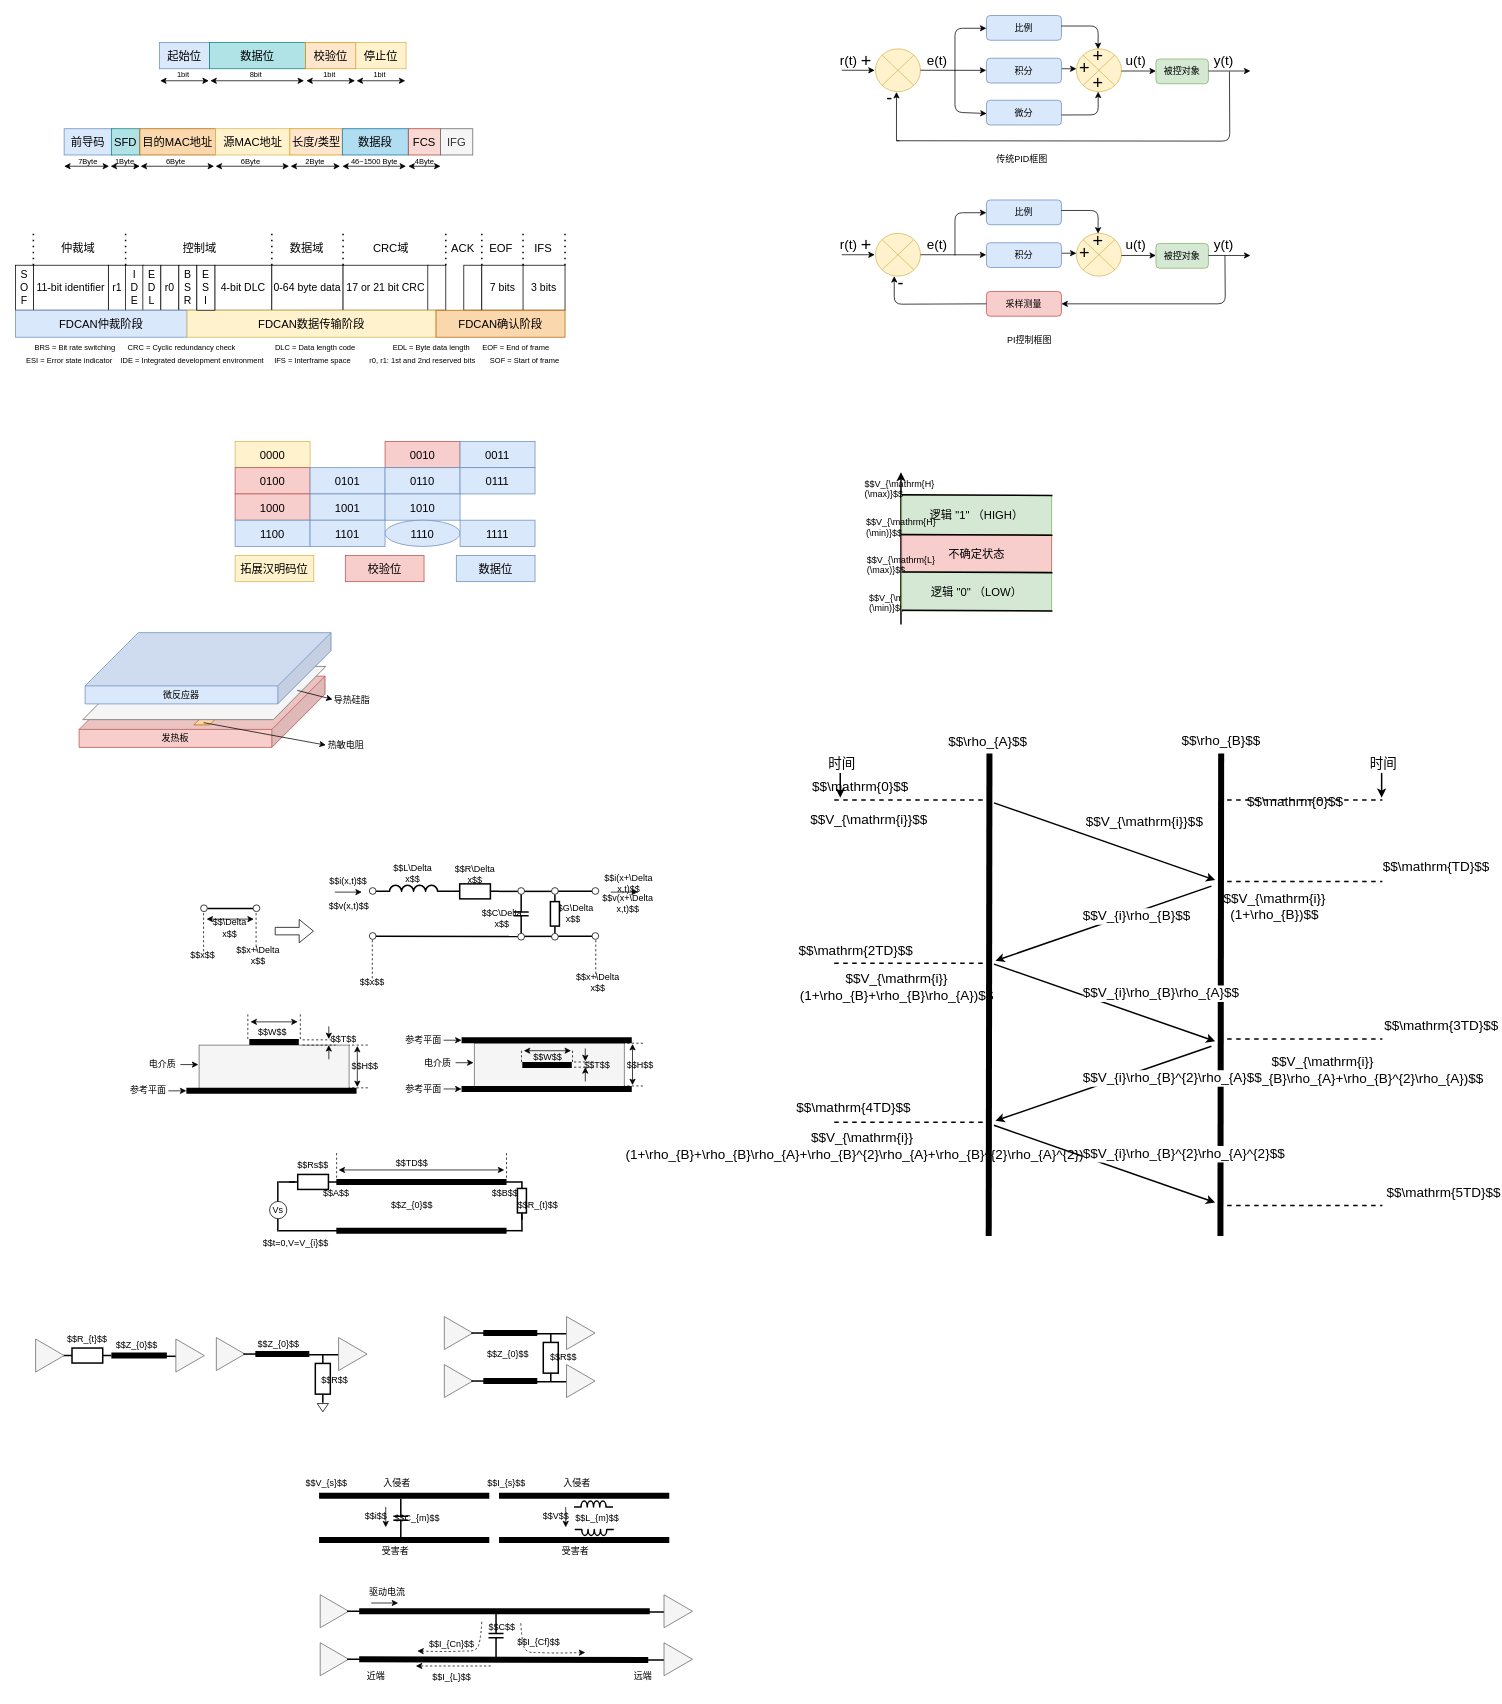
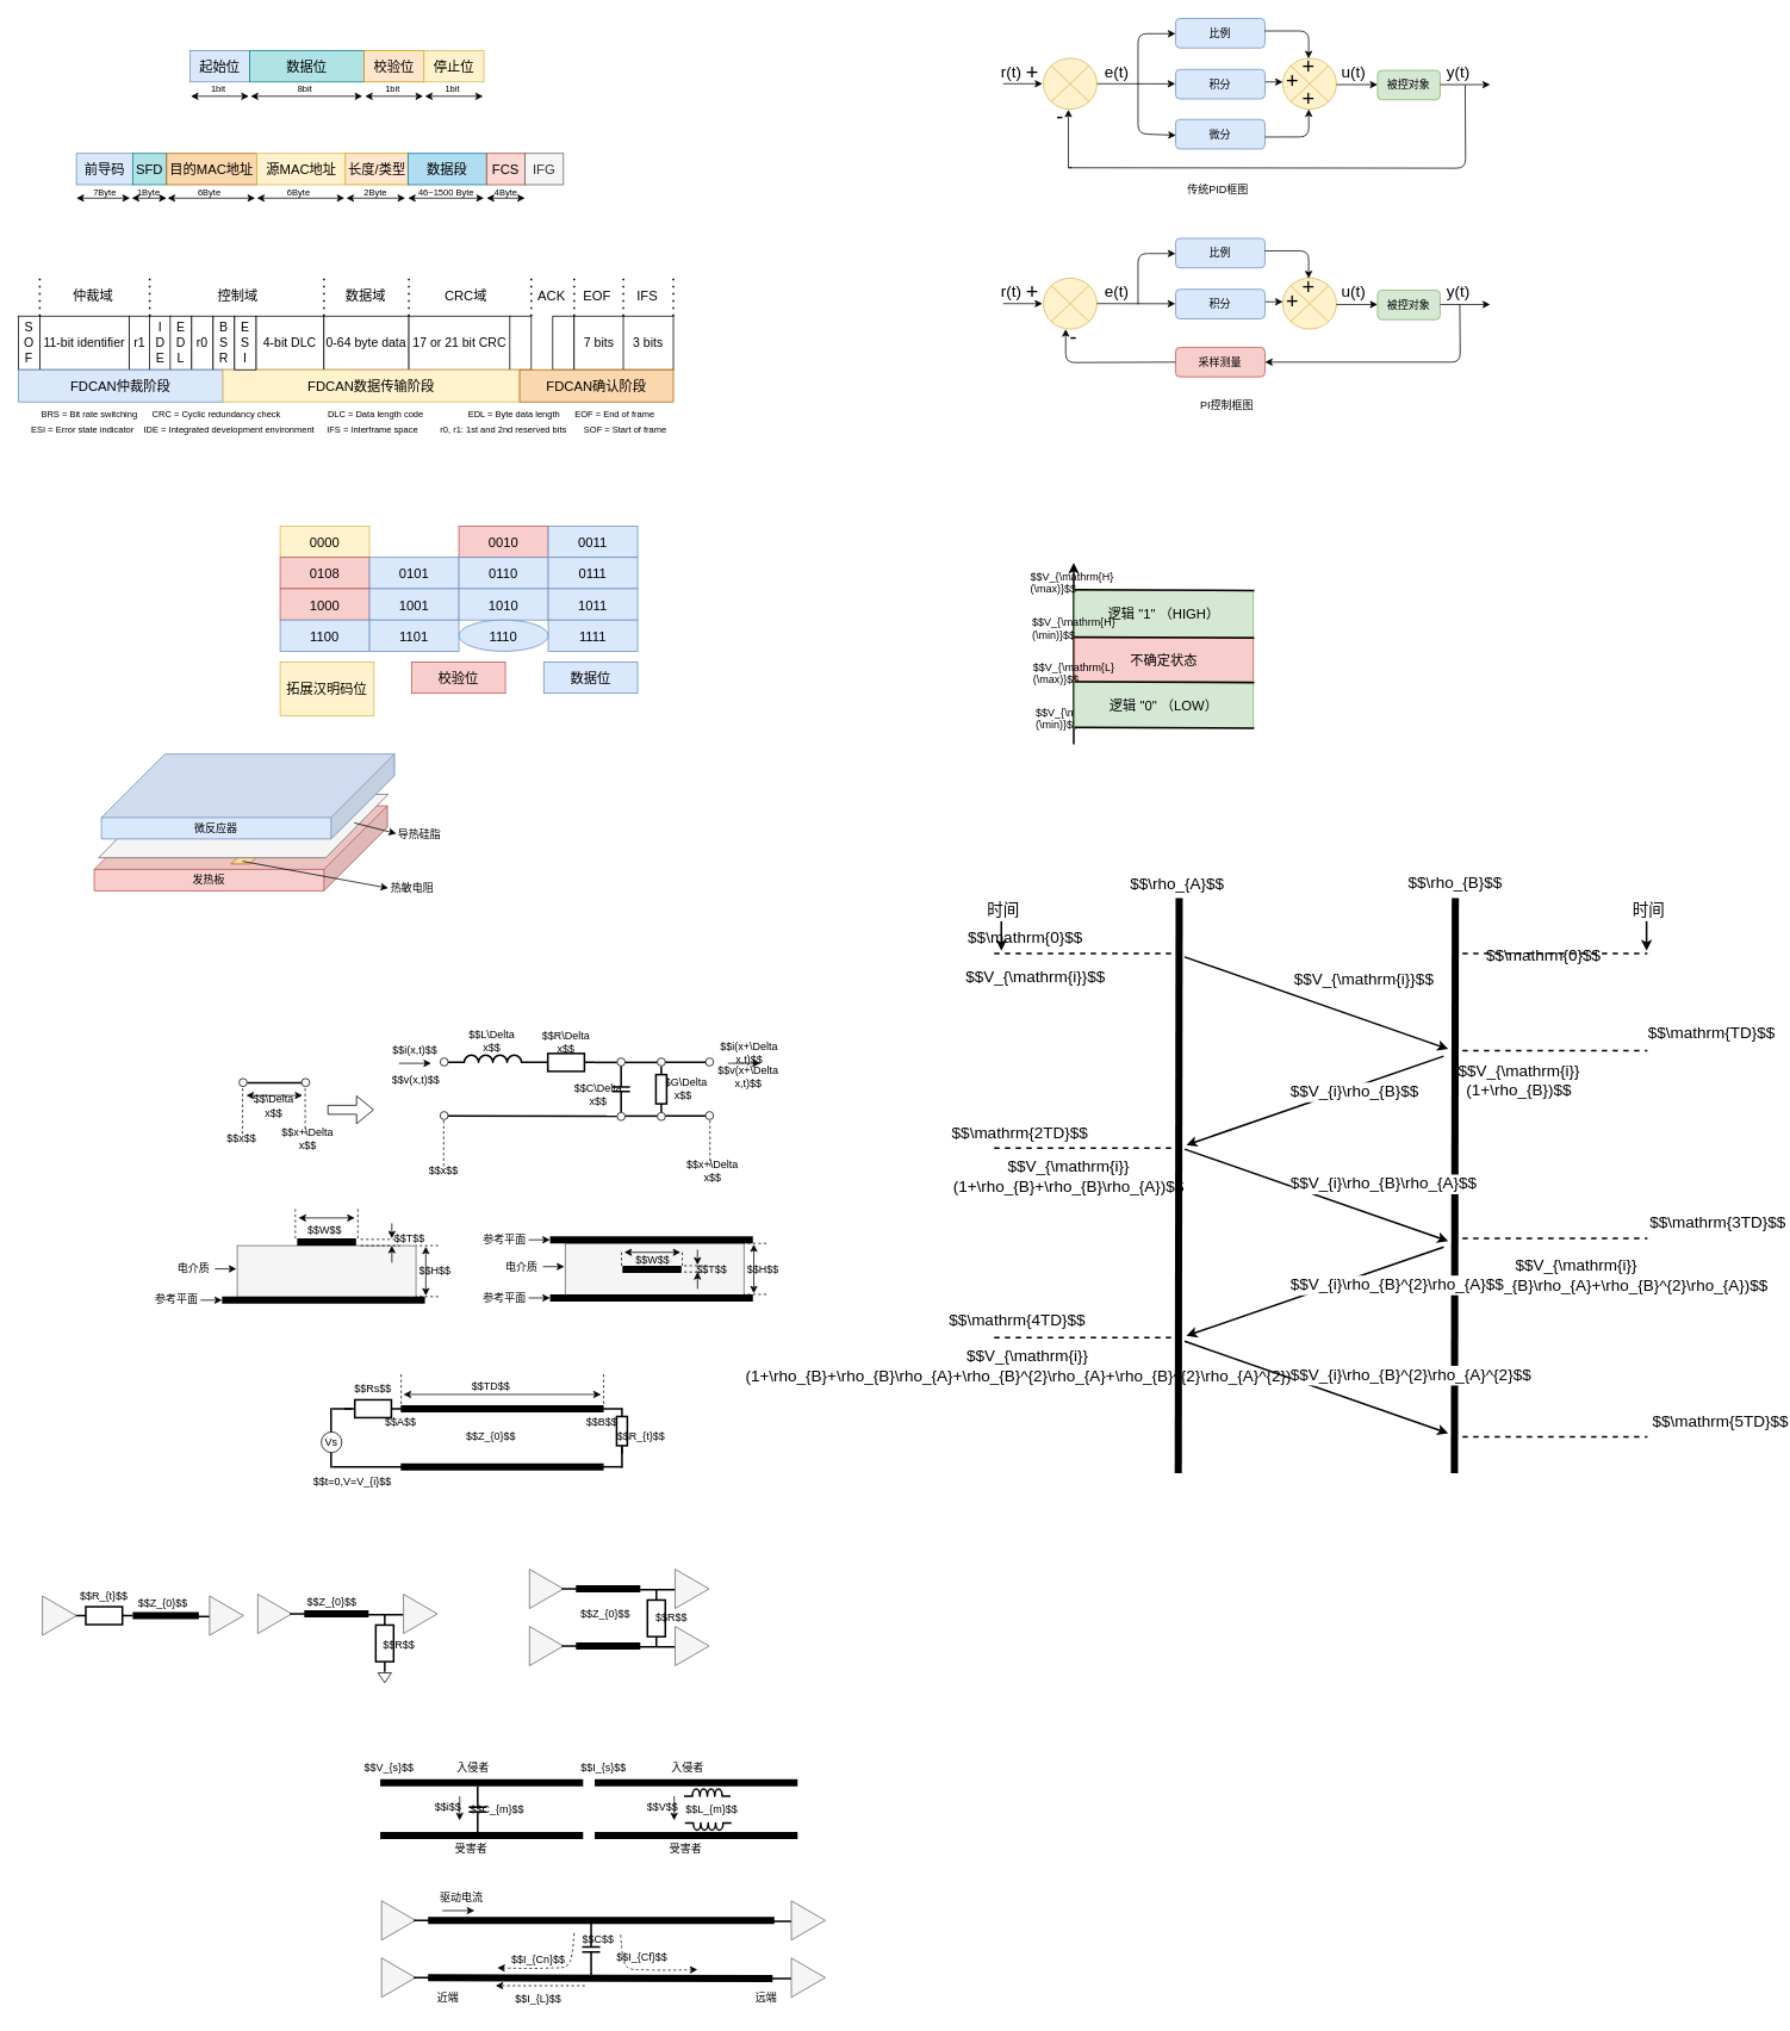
- <mxCell id="125" value="0100" style="rounded=0;whiteSpace=wrap;html=1;fontSize=15;fillColor=#f8cecc;strokeColor=#b85450;" parent="1" vertex="1"><mxGeometry x="313" y="623" width="100" height="35" as="geometry" /></mxCell>
+ <mxCell id="125" value="0108" style="rounded=0;whiteSpace=wrap;html=1;fontSize=15;fillColor=#f8cecc;strokeColor=#b85450;" parent="1" vertex="1"><mxGeometry x="313" y="623" width="100" height="35" as="geometry" /></mxCell>
+ <mxCell id="132" value="1011" style="rounded=0;whiteSpace=wrap;html=1;fontSize=15;fillColor=#dae8fc;strokeColor=#6c8ebf;" parent="1" vertex="1"><mxGeometry x="613" y="658" width="100" height="35" as="geometry" /></mxCell>
- <mxCell id="137" value="拓展汉明码位" style="rounded=0;whiteSpace=wrap;html=1;fontSize=15;fillColor=#fff2cc;strokeColor=#d6b656;" parent="1" vertex="1"><mxGeometry x="313" y="740" width="105" height="35" as="geometry" /></mxCell>
+ <mxCell id="137" value="拓展汉明码位" style="rounded=0;whiteSpace=wrap;html=1;fontSize=15;fillColor=#fff2cc;strokeColor=#d6b656;" parent="1" vertex="1"><mxGeometry x="313" y="740" width="105" height="60" as="geometry" /></mxCell>
